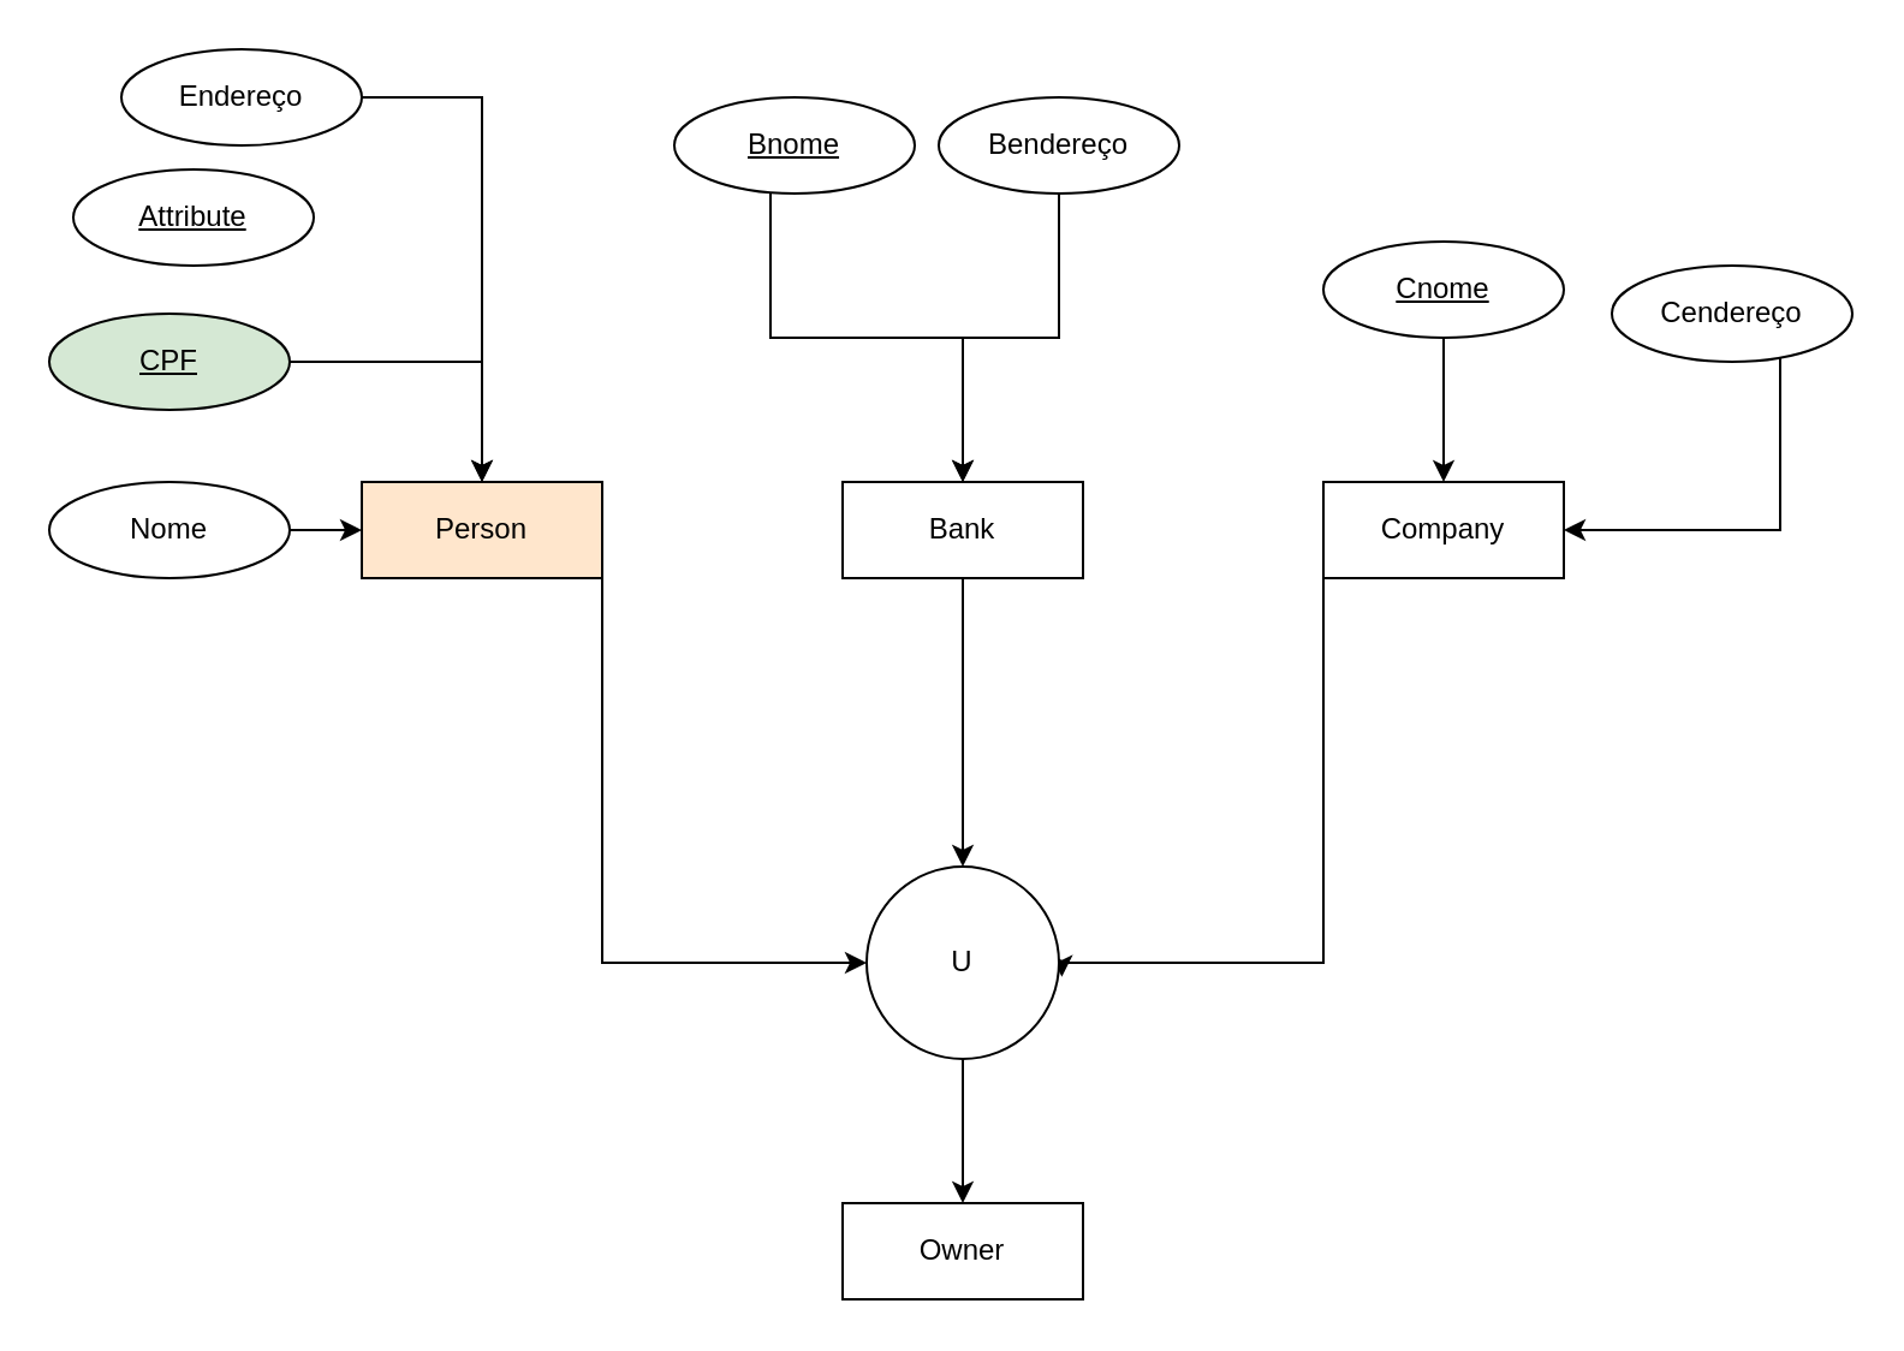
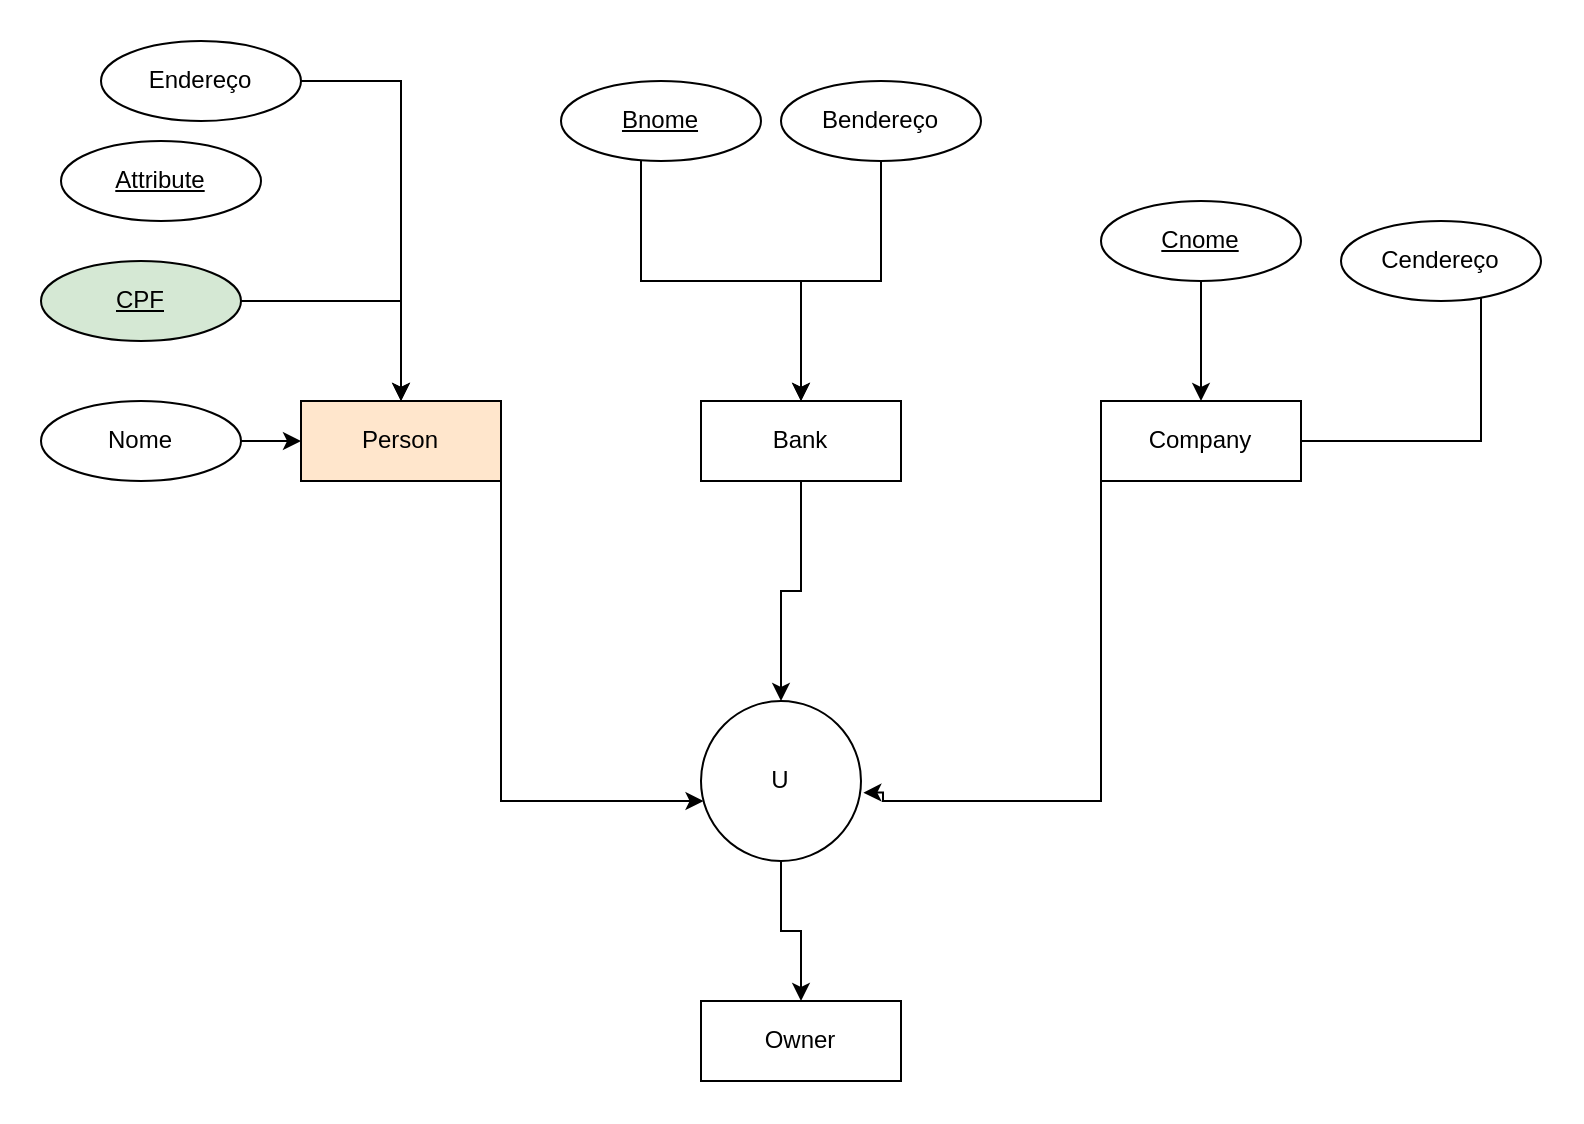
- <mxCell id="23" style="edgeStyle=orthogonalEdgeStyle;rounded=0;orthogonalLoop=1;jettySize=auto;html=1;entryX=1;entryY=0.5;entryDx=0;entryDy=0;" edge="1" parent="1" source="24" target="6"><mxGeometry relative="1" as="geometry"><Array as="points"><mxPoint x="740" y="220" /></Array></mxGeometry></mxCell>
+ <mxCell id="23" style="edgeStyle=orthogonalEdgeStyle;rounded=0;orthogonalLoop=1;jettySize=auto;html=1;entryX=1;entryY=0.5;entryDx=0;entryDy=0;endArrow=none;" edge="1" parent="1" source="24" target="6"><mxGeometry relative="1" as="geometry"><Array as="points"><mxPoint x="740" y="220" /></Array></mxGeometry></mxCell>
- <mxCell id="10" value="U" style="ellipse;whiteSpace=wrap;html=1;aspect=fixed;" vertex="1" parent="1"><mxGeometry x="360" y="360" width="80" height="80" as="geometry" /></mxCell>
+ <mxCell id="10" value="U" style="ellipse;whiteSpace=wrap;html=1;aspect=fixed;" vertex="1" parent="1"><mxGeometry x="350" y="350" width="80" height="80" as="geometry" /></mxCell>
